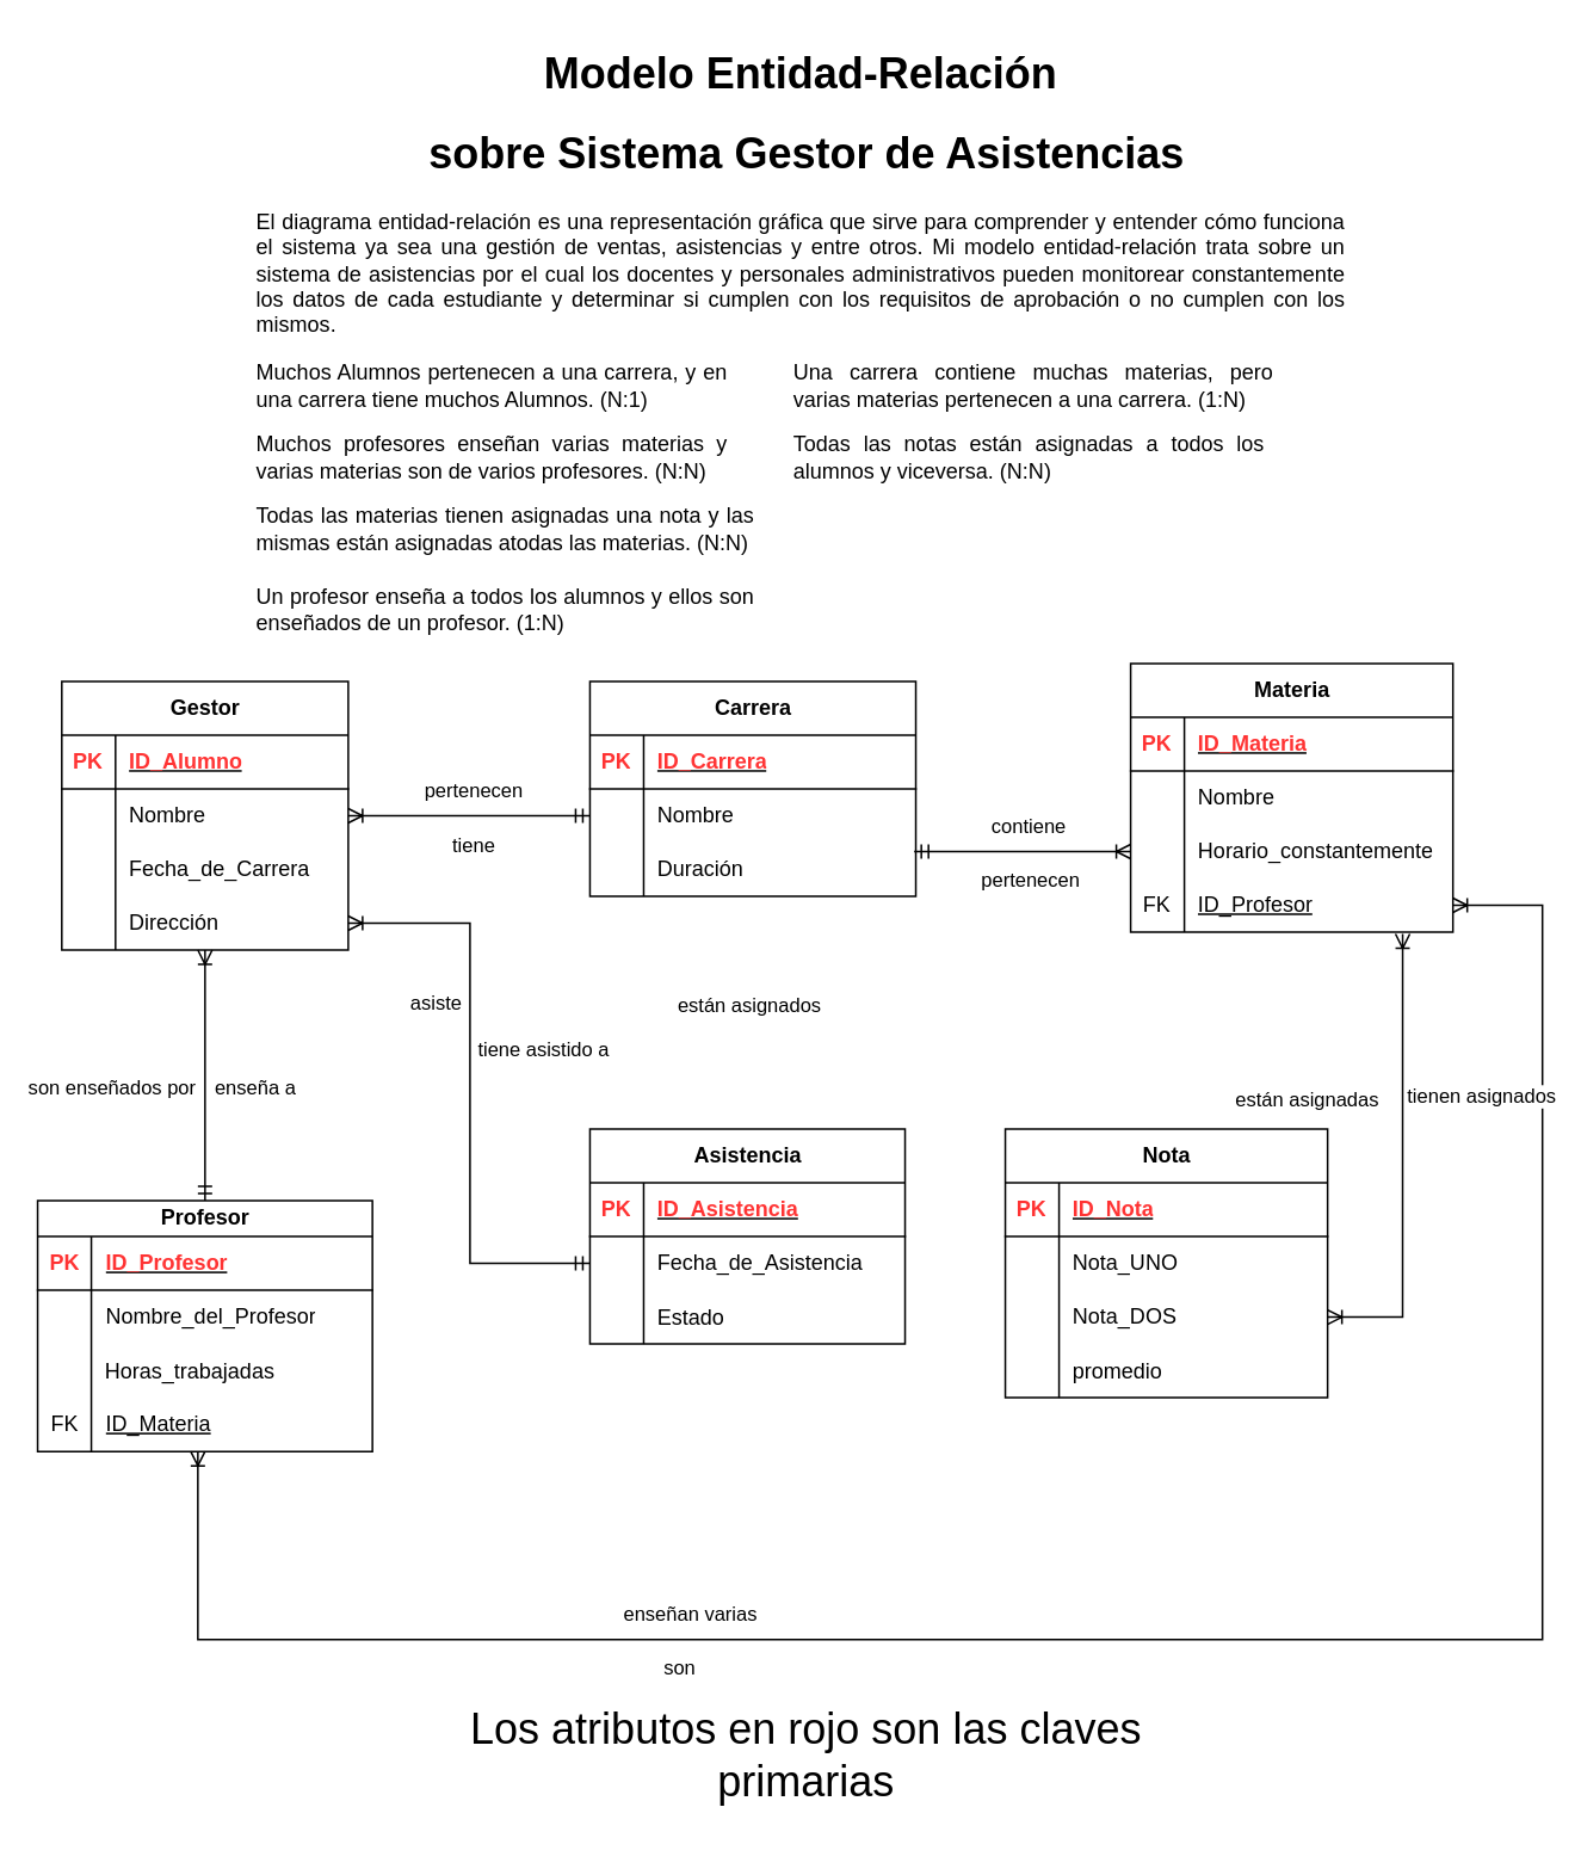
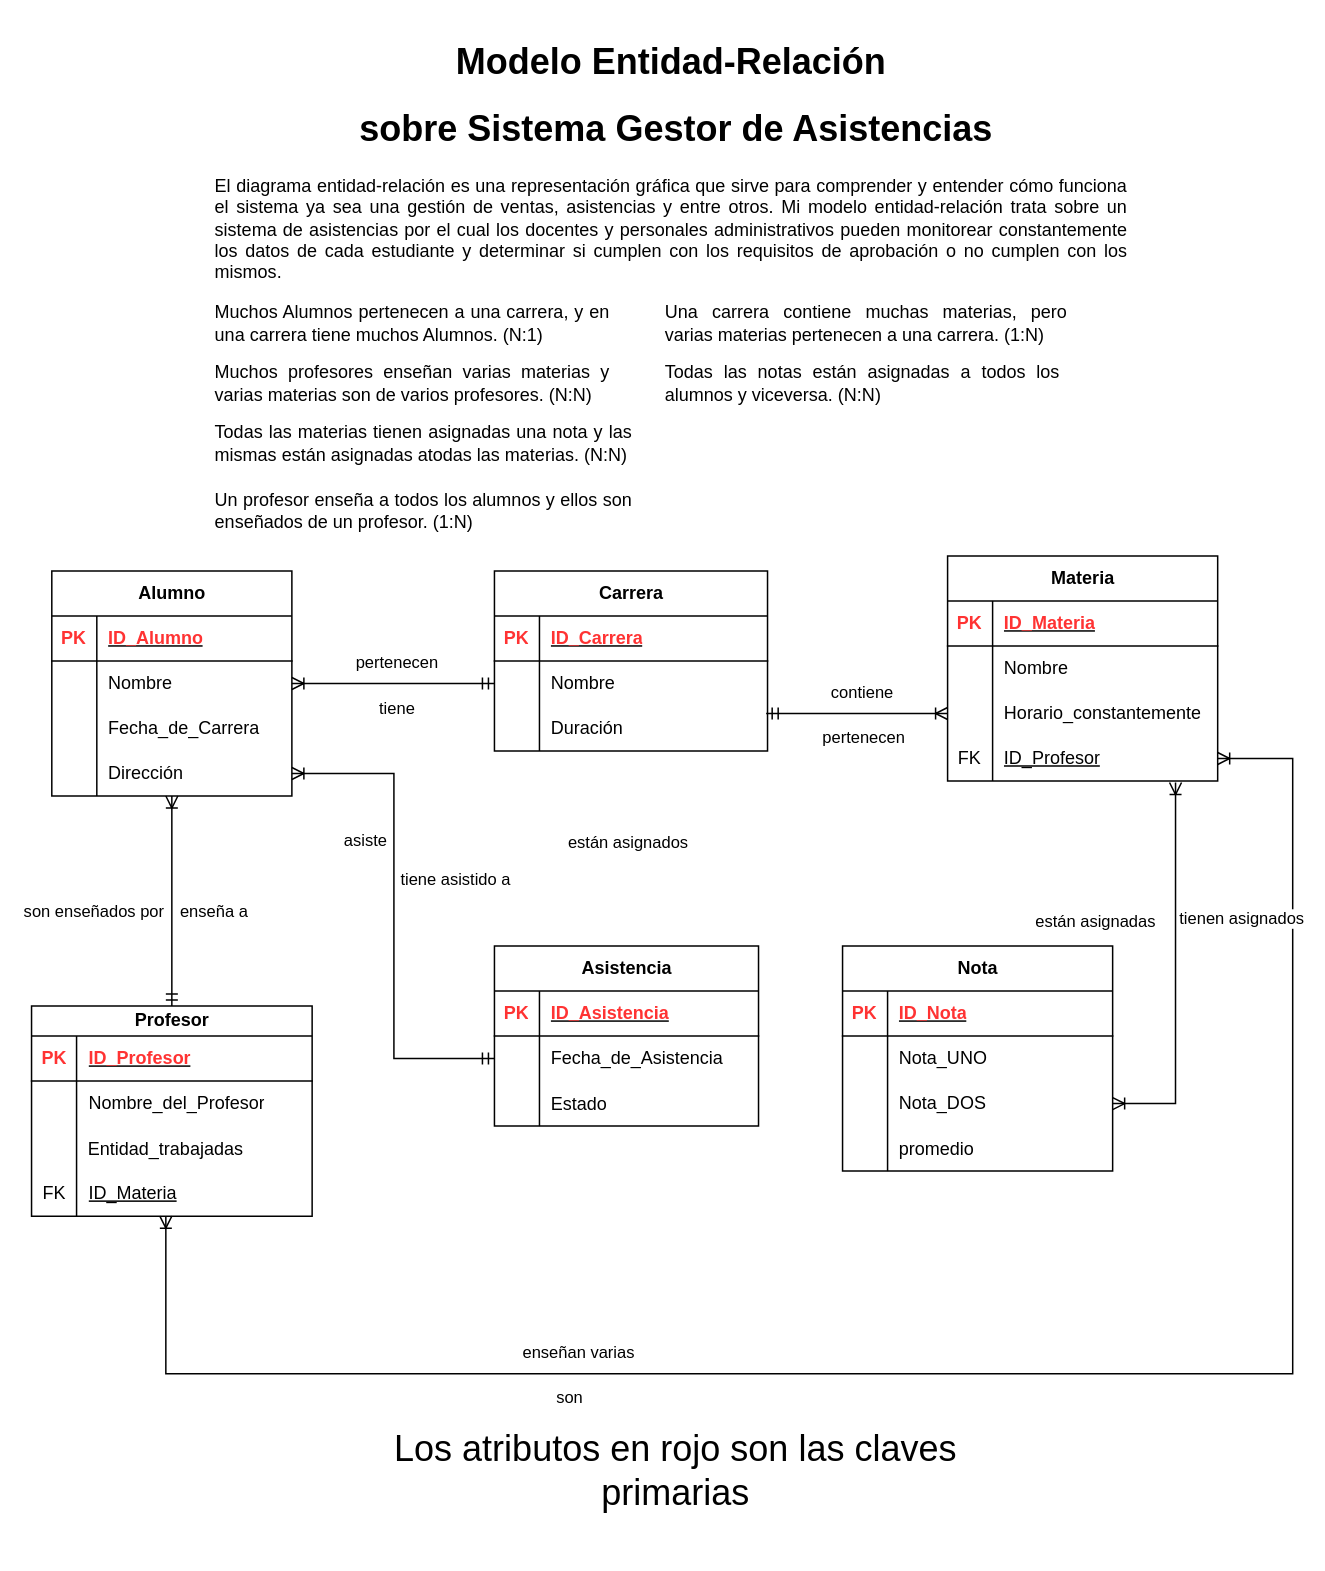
- <mxCell id="41" value="Gestor" style="shape=table;startSize=30;container=1;collapsible=1;childLayout=tableLayout;fixedRows=1;rowLines=0;fontStyle=1;align=center;resizeLast=1;html=1;" parent="1" vertex="1"><mxGeometry x="34" y="380" width="160" height="150" as="geometry" /></mxCell>
+ <mxCell id="41" value="Alumno" style="shape=table;startSize=30;container=1;collapsible=1;childLayout=tableLayout;fixedRows=1;rowLines=0;fontStyle=1;align=center;resizeLast=1;html=1;" parent="1" vertex="1"><mxGeometry x="34" y="380" width="160" height="150" as="geometry" /></mxCell>
- <mxCell id="11" value="Horas_trabajadas" style="shape=partialRectangle;connectable=0;fillColor=none;top=0;left=0;bottom=0;right=0;align=left;spacingLeft=6;overflow=hidden;" parent="9" vertex="1"><mxGeometry x="30" width="157" height="30" as="geometry"><mxRectangle width="157" height="30" as="alternateBounds" /></mxGeometry></mxCell>
+ <mxCell id="11" value="Entidad_trabajadas" style="shape=partialRectangle;connectable=0;fillColor=none;top=0;left=0;bottom=0;right=0;align=left;spacingLeft=6;overflow=hidden;" parent="9" vertex="1"><mxGeometry x="30" width="157" height="30" as="geometry"><mxRectangle width="157" height="30" as="alternateBounds" /></mxGeometry></mxCell>
